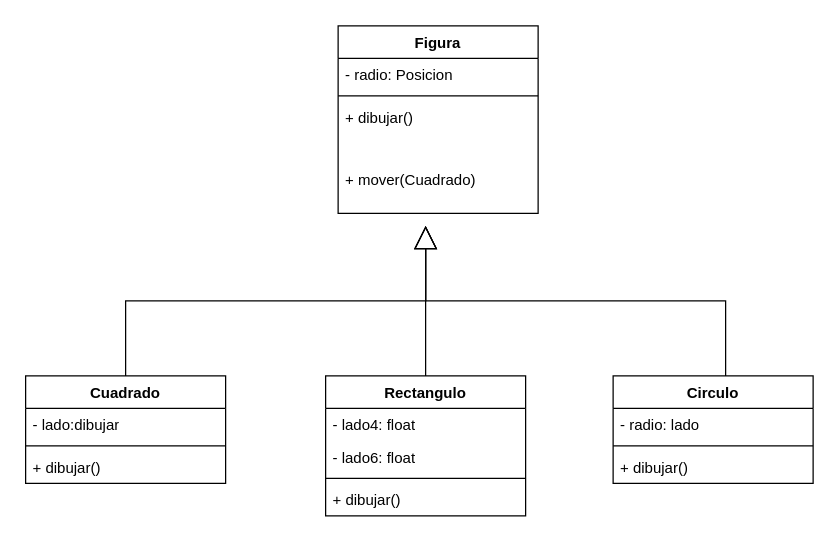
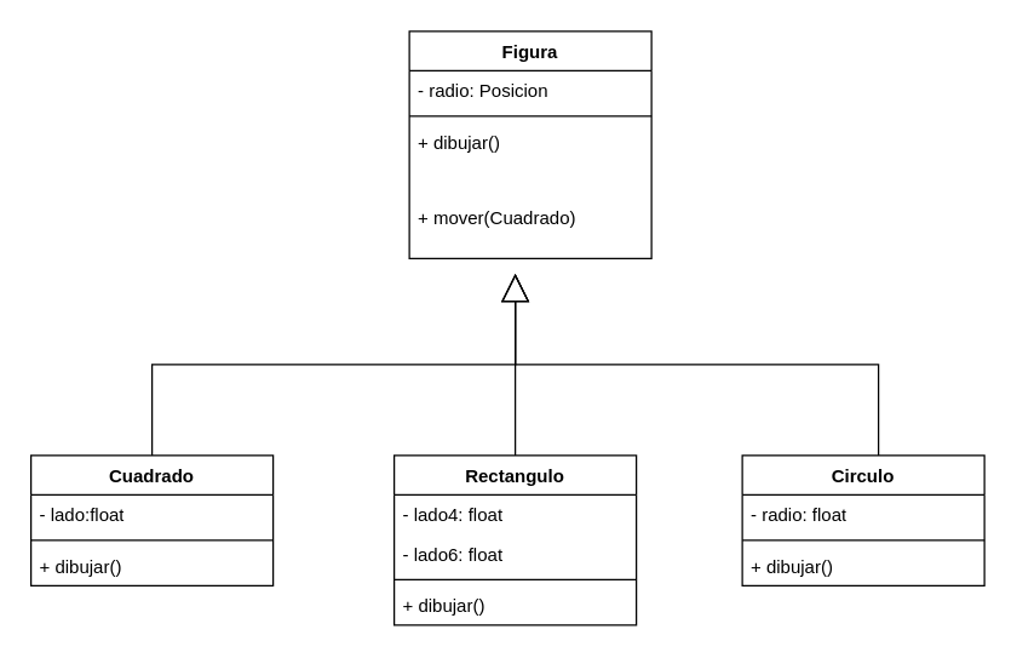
- <mxCell id="8" value="- lado:dibujar" style="text;strokeColor=none;fillColor=none;align=left;verticalAlign=top;spacingLeft=4;spacingRight=4;overflow=hidden;rotatable=0;points=[[0,0.5],[1,0.5]];portConstraint=eastwest;whiteSpace=wrap;html=1;" vertex="1" parent="6"><mxGeometry y="26" width="160" height="26" as="geometry" /></mxCell>
+ <mxCell id="8" value="- lado:float" style="text;strokeColor=none;fillColor=none;align=left;verticalAlign=top;spacingLeft=4;spacingRight=4;overflow=hidden;rotatable=0;points=[[0,0.5],[1,0.5]];portConstraint=eastwest;whiteSpace=wrap;html=1;" vertex="1" parent="6"><mxGeometry y="26" width="160" height="26" as="geometry" /></mxCell>
- <mxCell id="18" value="- radio: lado" style="text;strokeColor=none;fillColor=none;align=left;verticalAlign=top;spacingLeft=4;spacingRight=4;overflow=hidden;rotatable=0;points=[[0,0.5],[1,0.5]];portConstraint=eastwest;whiteSpace=wrap;html=1;" vertex="1" parent="17"><mxGeometry y="26" width="160" height="26" as="geometry" /></mxCell>
+ <mxCell id="18" value="- radio: float" style="text;strokeColor=none;fillColor=none;align=left;verticalAlign=top;spacingLeft=4;spacingRight=4;overflow=hidden;rotatable=0;points=[[0,0.5],[1,0.5]];portConstraint=eastwest;whiteSpace=wrap;html=1;" vertex="1" parent="17"><mxGeometry y="26" width="160" height="26" as="geometry" /></mxCell>
